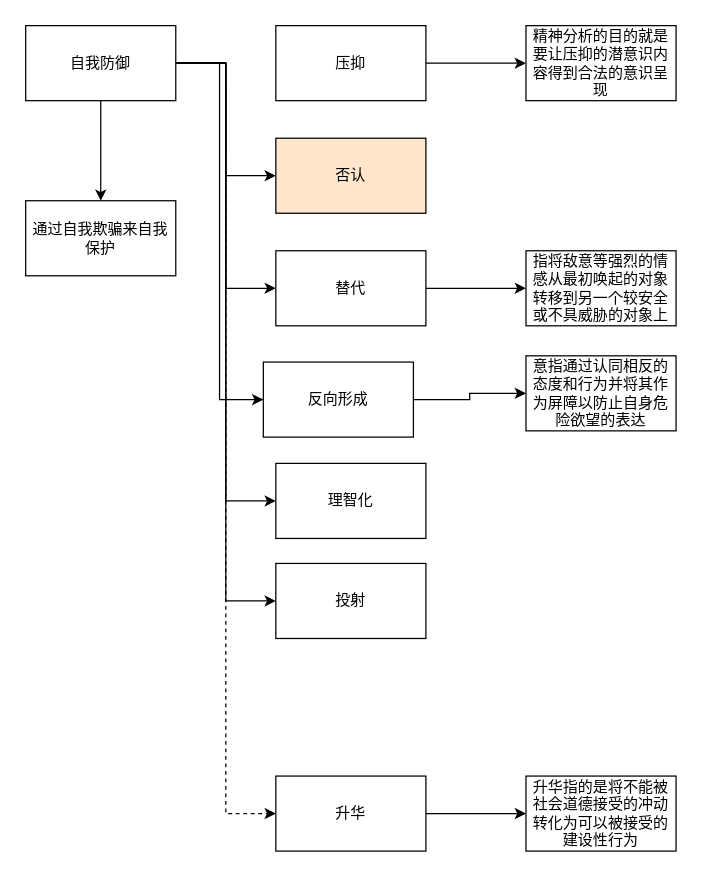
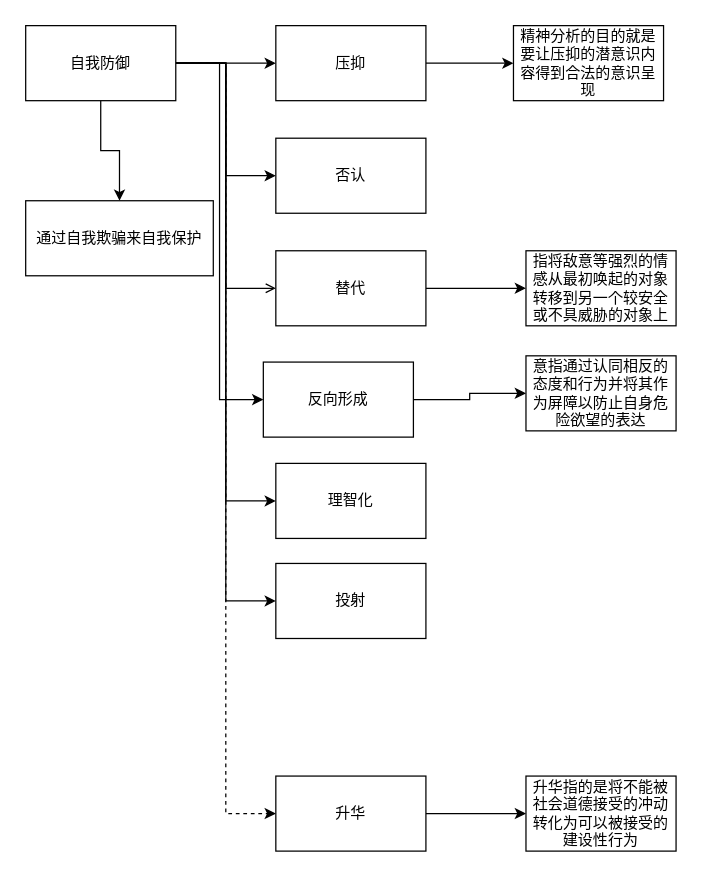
+ <mxCell id="2" value="" style="edgeStyle=orthogonalEdgeStyle;rounded=0;orthogonalLoop=1;jettySize=auto;html=1;" edge="1" parent="1" source="10" target="12"><mxGeometry relative="1" as="geometry" /></mxCell>
- <mxCell id="13" value="精神分析的目的就是要让压抑的潜意识内容得到合法的意识呈现" style="whiteSpace=wrap;html=1;" vertex="1" parent="1"><mxGeometry x="420" y="20" width="120" height="60" as="geometry" /></mxCell>
+ <mxCell id="13" value="精神分析的目的就是要让压抑的潜意识内容得到合法的意识呈现" style="whiteSpace=wrap;html=1;" vertex="1" parent="1"><mxGeometry x="410" y="20" width="120" height="60" as="geometry" /></mxCell>
- <mxCell id="14" value="否认" style="whiteSpace=wrap;html=1;fillColor=#ffe6cc;" vertex="1" parent="1"><mxGeometry x="220" y="110" width="120" height="60" as="geometry" /></mxCell>
+ <mxCell id="14" value="否认" style="whiteSpace=wrap;html=1;" vertex="1" parent="1"><mxGeometry x="220" y="110" width="120" height="60" as="geometry" /></mxCell>
- <mxCell id="26" value="通过自我欺骗来自我保护" style="whiteSpace=wrap;html=1;" vertex="1" parent="1"><mxGeometry x="20" y="160" width="120" height="60" as="geometry" /></mxCell>
+ <mxCell id="26" value="通过自我欺骗来自我保护" style="whiteSpace=wrap;html=1;" vertex="1" parent="1"><mxGeometry x="20" y="160" width="150" height="60" as="geometry" /></mxCell>
- <mxCell id="4" style="edgeStyle=orthogonalEdgeStyle;rounded=0;orthogonalLoop=1;jettySize=auto;html=1;exitX=1;exitY=0.5;exitDx=0;exitDy=0;entryX=0;entryY=0.5;entryDx=0;entryDy=0;" edge="1" parent="1" source="10" target="16"><mxGeometry relative="1" as="geometry" /></mxCell>
+ <mxCell id="4" style="edgeStyle=orthogonalEdgeStyle;rounded=0;orthogonalLoop=1;jettySize=auto;html=1;exitX=1;exitY=0.5;exitDx=0;exitDy=0;entryX=0;entryY=0.5;entryDx=0;entryDy=0;endArrow=open;" edge="1" parent="1" source="10" target="16"><mxGeometry relative="1" as="geometry" /></mxCell>
